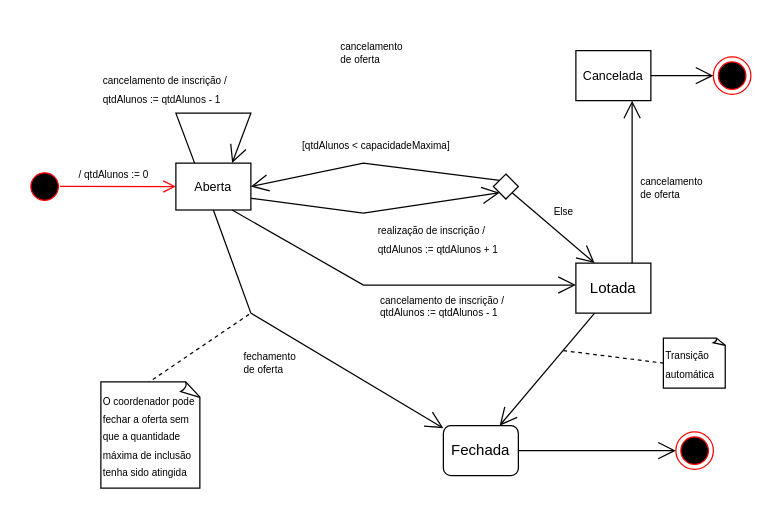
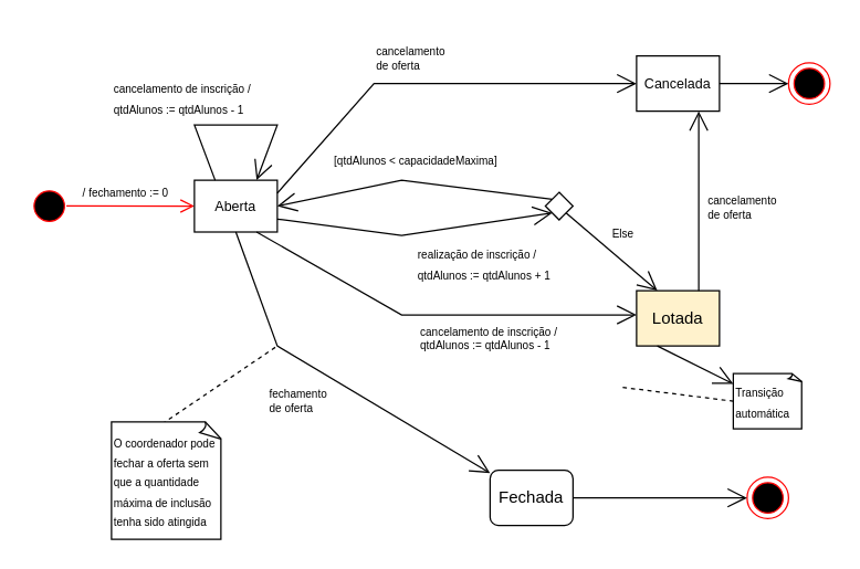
+ <mxCell id="9" value="" style="endArrow=open;endFill=1;endSize=12;html=1;rounded=0;exitX=1;exitY=0.25;exitDx=0;exitDy=0;entryX=0;entryY=0.5;entryDx=0;entryDy=0;" edge="1" parent="1" source="4" target="6"><mxGeometry width="160" relative="1" as="geometry"><mxPoint x="210" y="148.46" as="sourcePoint" /><mxPoint x="340" y="60" as="targetPoint" /><Array as="points"><mxPoint x="270" y="60" /></Array></mxGeometry></mxCell>
- <mxCell id="5" value="&lt;font style=&quot;font-size: 8px;&quot;&gt;/ qtdAlunos := 0&lt;/font&gt;" style="text;html=1;align=center;verticalAlign=middle;resizable=0;points=[];autosize=1;strokeColor=none;fillColor=none;" vertex="1" parent="1"><mxGeometry x="50" y="123.13" width="80" height="30" as="geometry" /></mxCell>
+ <mxCell id="5" value="&lt;font style=&quot;font-size: 8px;&quot;&gt;/ fechamento := 0&lt;/font&gt;" style="text;html=1;align=center;verticalAlign=middle;resizable=0;points=[];autosize=1;strokeColor=none;fillColor=none;" vertex="1" parent="1"><mxGeometry x="50" y="123.13" width="80" height="30" as="geometry" /></mxCell>
- <mxCell id="18" value="Lotada" style="whiteSpace=wrap;html=1;" vertex="1" parent="1"><mxGeometry x="460" y="210" width="60" height="40" as="geometry" /></mxCell>
+ <mxCell id="18" value="Lotada" style="whiteSpace=wrap;html=1;fillColor=#fff2cc;" vertex="1" parent="1"><mxGeometry x="460" y="210" width="60" height="40" as="geometry" /></mxCell>
- <mxCell id="25" value="" style="endArrow=open;endFill=1;endSize=12;html=1;rounded=0;exitX=0.25;exitY=1;exitDx=0;exitDy=0;entryX=0.75;entryY=0;entryDx=0;entryDy=0;" edge="1" parent="1" source="18" target="24"><mxGeometry width="160" relative="1" as="geometry"><mxPoint x="220" y="220" as="sourcePoint" /><mxPoint x="360" y="240" as="targetPoint" /></mxGeometry></mxCell>
+ <mxCell id="25" value="" style="endArrow=open;endFill=1;endSize=12;html=1;rounded=0;exitX=0.25;exitY=1;exitDx=0;exitDy=0;" edge="1" parent="1" source="18" target="31"><mxGeometry width="160" relative="1" as="geometry"><mxPoint x="220" y="220" as="sourcePoint" /><mxPoint x="360" y="240" as="targetPoint" /></mxGeometry></mxCell>
